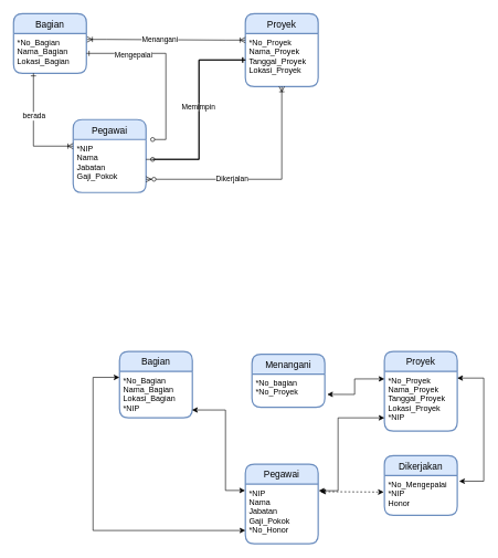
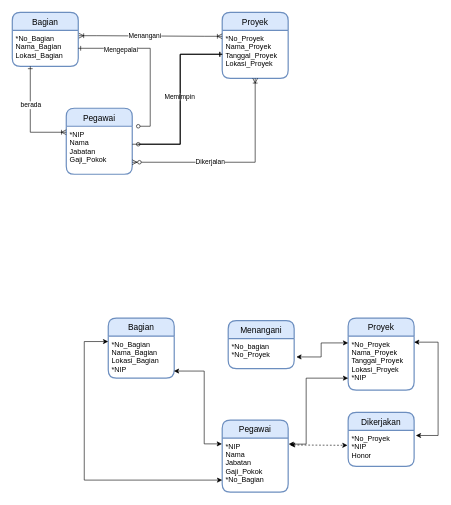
- <mxCell id="29" value="*No_Mengepalai&#10;*NIP&#10;Honor" style="align=left;strokeColor=none;fillColor=none;spacingLeft=4;fontSize=12;verticalAlign=top;resizable=0;rotatable=0;part=1;" parent="28" vertex="1"><mxGeometry y="30" width="110" height="60" as="geometry" /></mxCell>
+ <mxCell id="29" value="*No_Proyek&#10;*NIP&#10;Honor" style="align=left;strokeColor=none;fillColor=none;spacingLeft=4;fontSize=12;verticalAlign=top;resizable=0;rotatable=0;part=1;" parent="28" vertex="1"><mxGeometry y="30" width="110" height="60" as="geometry" /></mxCell>
- <mxCell id="25" value="*NIP&#10;Nama&#10;Jabatan&#10;Gaji_Pokok&#10;*No_Honor" style="align=left;strokeColor=none;fillColor=none;spacingLeft=4;fontSize=12;verticalAlign=top;resizable=0;rotatable=0;part=1;" parent="24" vertex="1"><mxGeometry y="30" width="110" height="90" as="geometry" /></mxCell>
+ <mxCell id="25" value="*NIP&#10;Nama&#10;Jabatan&#10;Gaji_Pokok&#10;*No_Bagian" style="align=left;strokeColor=none;fillColor=none;spacingLeft=4;fontSize=12;verticalAlign=top;resizable=0;rotatable=0;part=1;" parent="24" vertex="1"><mxGeometry y="30" width="110" height="90" as="geometry" /></mxCell>
